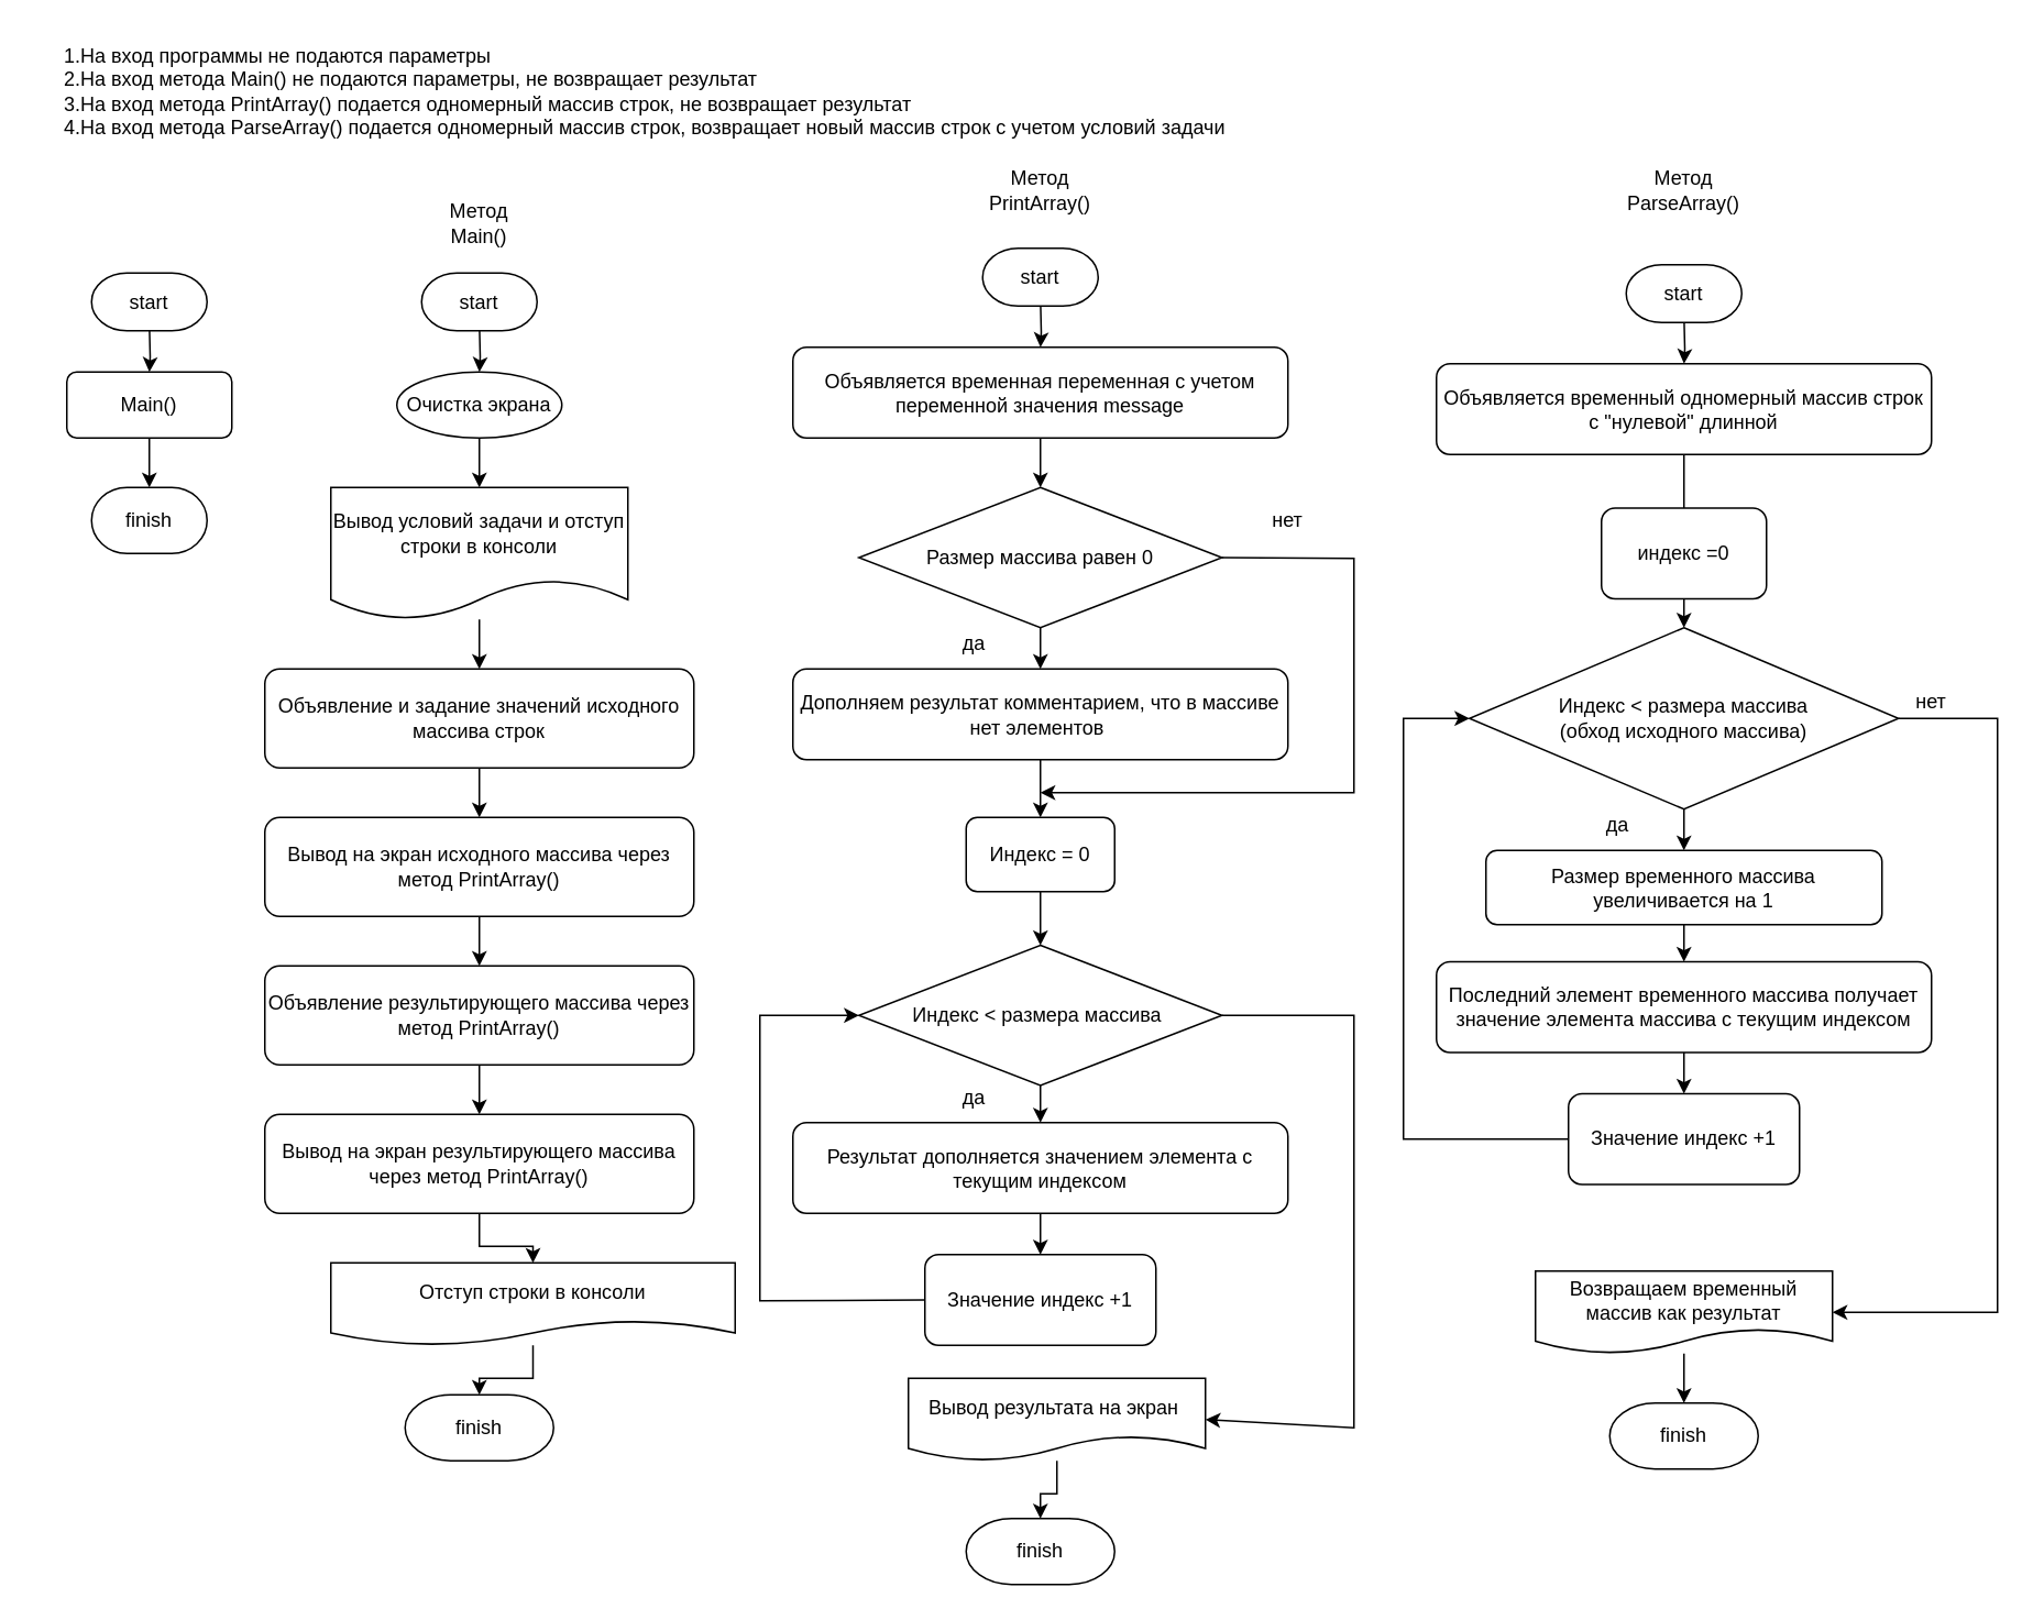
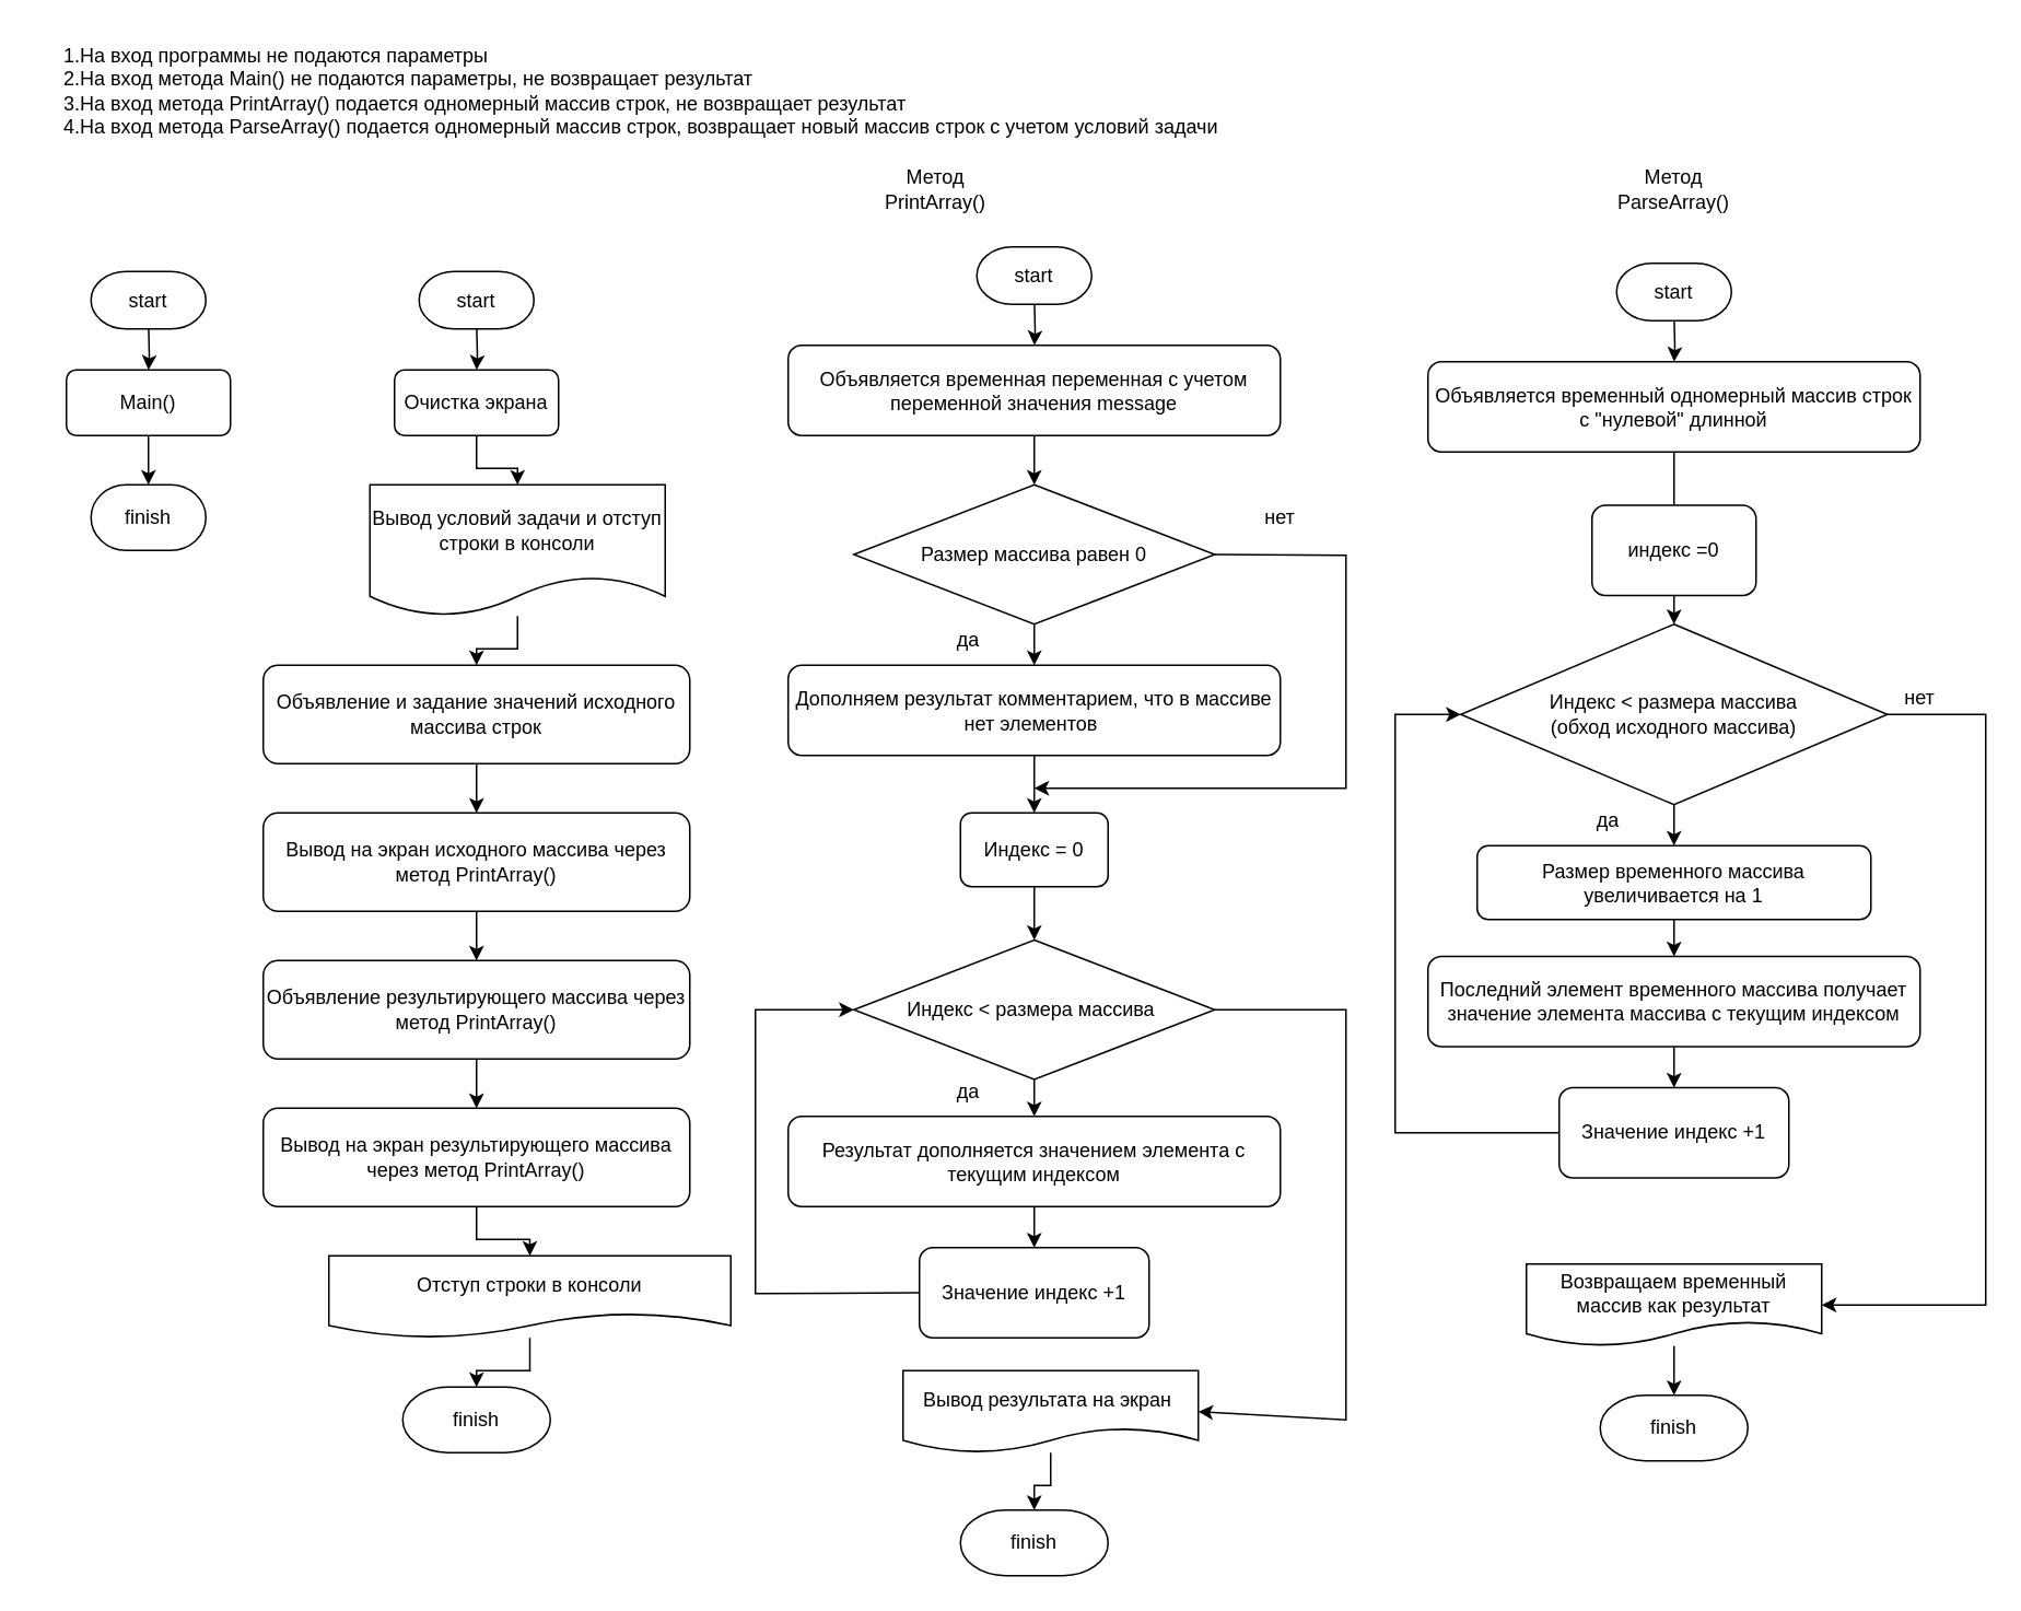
- <mxCell id="50" value="Метод PrintArray()" style="text;html=1;strokeColor=none;fillColor=none;align=center;verticalAlign=middle;whiteSpace=wrap;rounded=0;strokeWidth=1;" vertex="1" parent="1"><mxGeometry x="600" y="100" width="60" height="30" as="geometry" /></mxCell>
+ <mxCell id="50" value="Метод PrintArray()" style="text;html=1;strokeColor=none;fillColor=none;align=center;verticalAlign=middle;whiteSpace=wrap;rounded=0;strokeWidth=1;" vertex="1" parent="1"><mxGeometry x="540" y="100" width="60" height="30" as="geometry" /></mxCell>
- <mxCell id="49" value="Метод Main()" style="text;html=1;strokeColor=none;fillColor=none;align=center;verticalAlign=middle;whiteSpace=wrap;rounded=0;strokeWidth=1;" vertex="1" parent="1"><mxGeometry x="260" y="120" width="60" height="30" as="geometry" /></mxCell>
- <mxCell id="9" value="Очистка экрана" style="ellipse;whiteSpace=wrap;html=1;" vertex="1" parent="1"><mxGeometry x="240" y="225" width="100" height="40" as="geometry" /></mxCell>
+ <mxCell id="9" value="Очистка экрана" style="rounded=1;whiteSpace=wrap;html=1;" vertex="1" parent="1"><mxGeometry x="240" y="225" width="100" height="40" as="geometry" /></mxCell>
- <mxCell id="13" value="Вывод условий задачи и отступ строки в консоли" style="shape=document;whiteSpace=wrap;html=1;boundedLbl=1;rounded=1;" vertex="1" parent="1"><mxGeometry x="200" y="295" width="180" height="80" as="geometry" /></mxCell>
+ <mxCell id="13" value="Вывод условий задачи и отступ строки в консоли" style="shape=document;whiteSpace=wrap;html=1;boundedLbl=1;rounded=1;" vertex="1" parent="1"><mxGeometry x="225" y="295" width="180" height="80" as="geometry" /></mxCell>
